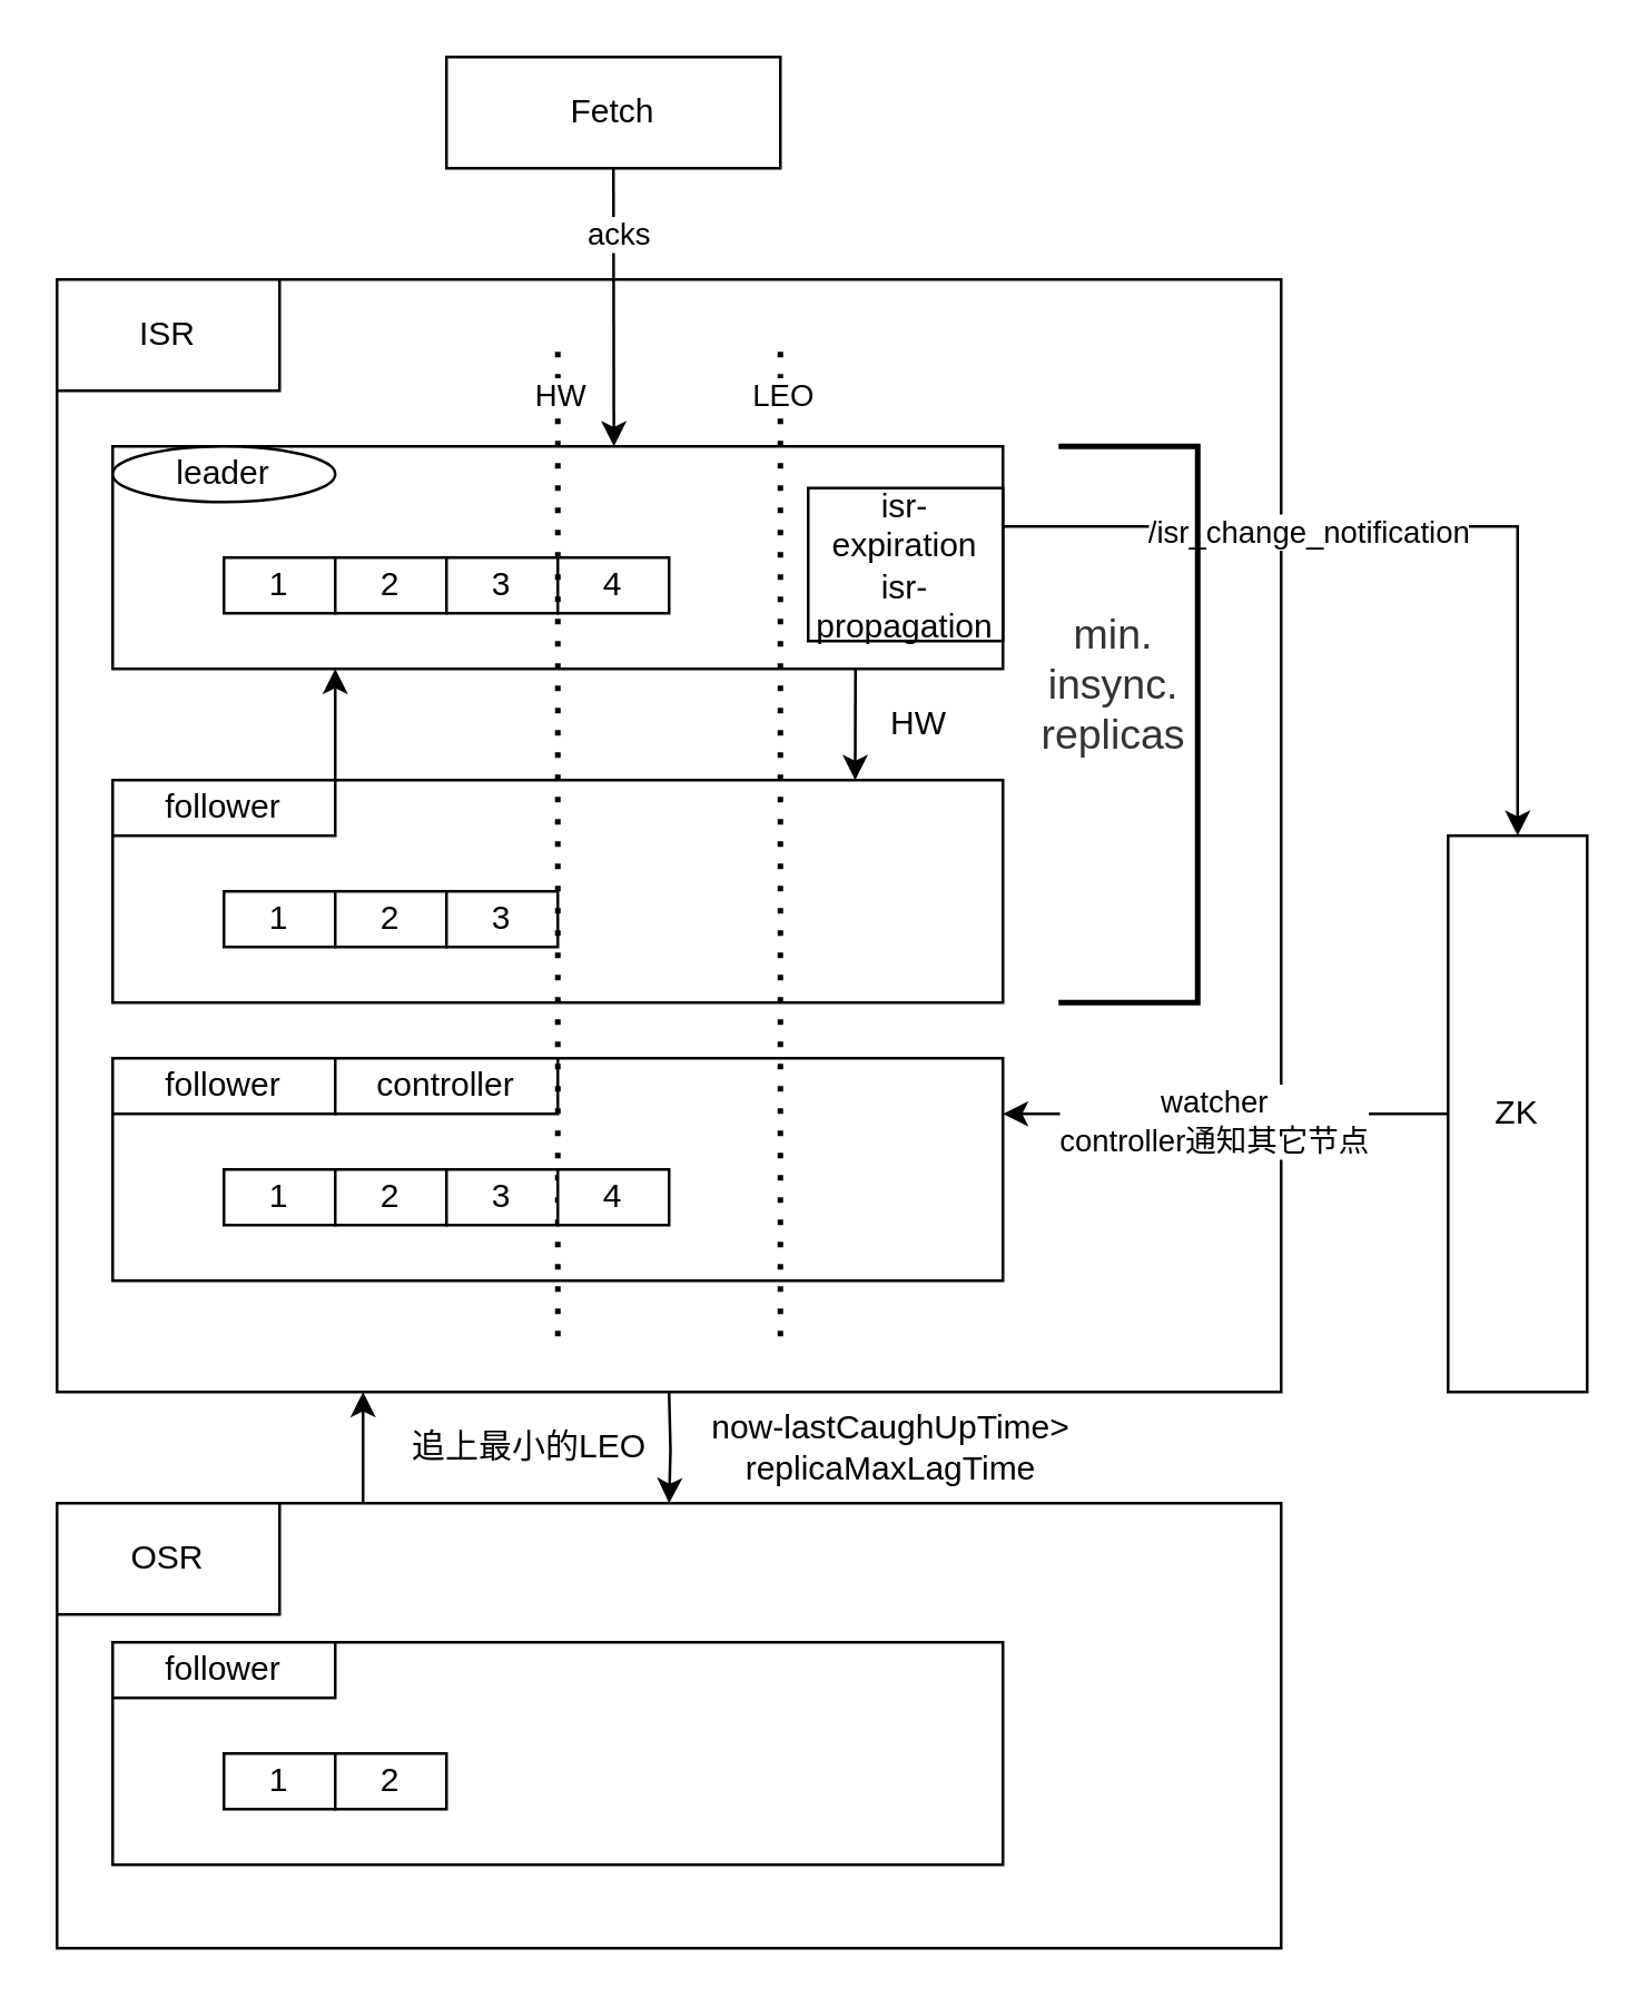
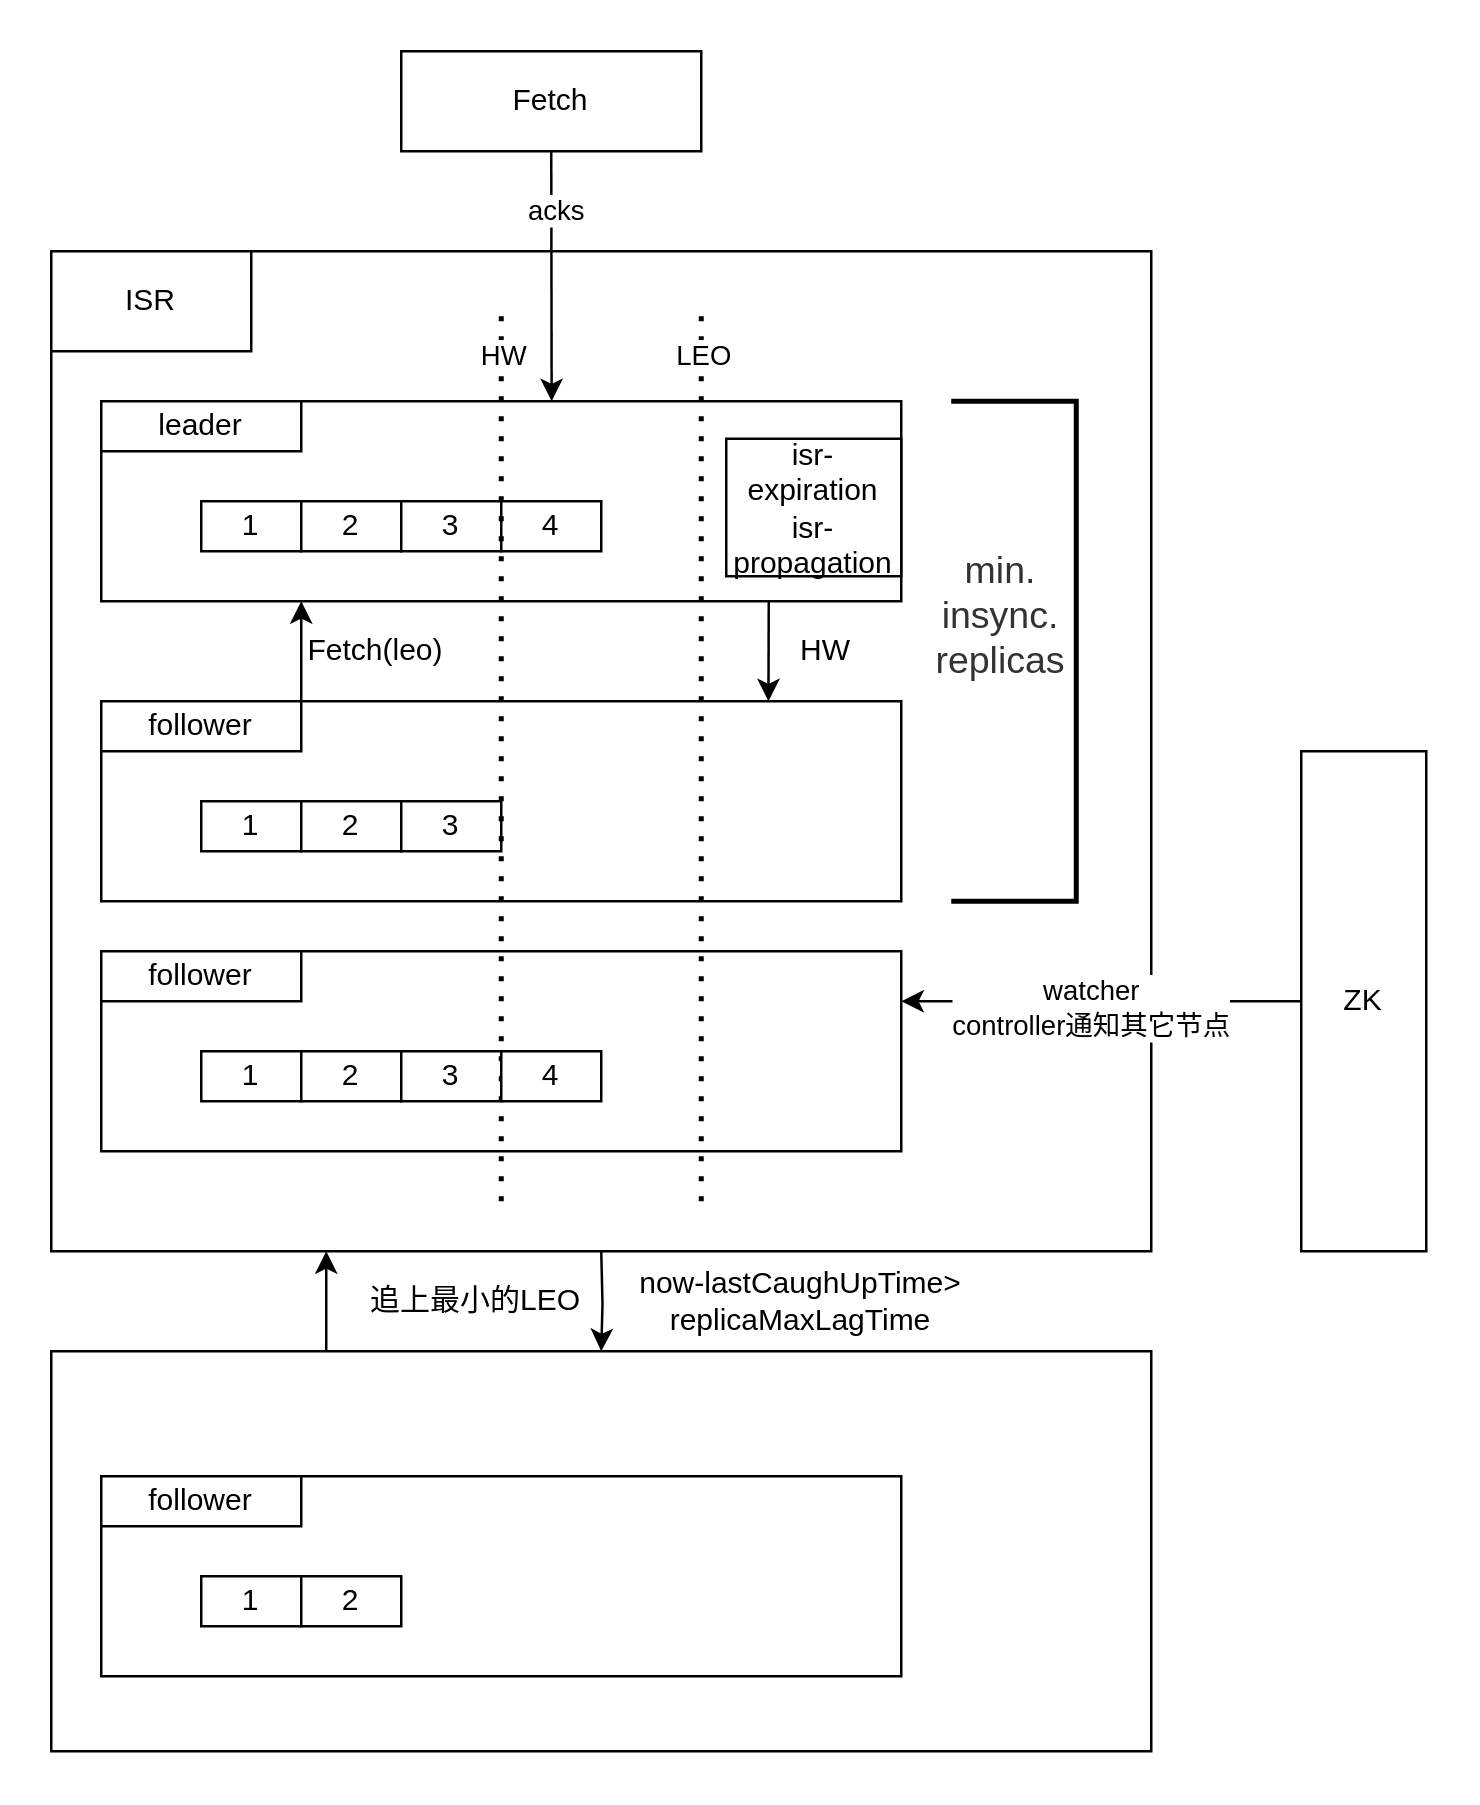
- <mxCell id="15" value="leader" style="ellipse;whiteSpace=wrap;html=1;" vertex="1" parent="1"><mxGeometry x="40" y="160" width="80" height="20" as="geometry" /></mxCell>
+ <mxCell id="15" value="leader" style="rounded=0;whiteSpace=wrap;html=1;" vertex="1" parent="1"><mxGeometry x="40" y="160" width="80" height="20" as="geometry" /></mxCell>
- <mxCell id="6" value="" style="edgeStyle=orthogonalEdgeStyle;rounded=0;orthogonalLoop=1;jettySize=auto;html=1;exitX=1;exitY=0.25;exitDx=0;exitDy=0;" edge="1" parent="1" source="49" target="13"><mxGeometry relative="1" as="geometry" /></mxCell>
- <mxCell id="7" value="/isr_change_notification" style="edgeLabel;html=1;align=center;verticalAlign=middle;resizable=0;points=[];" vertex="1" connectable="0" parent="6"><mxGeometry x="0.116" relative="1" as="geometry"><mxPoint x="-55" y="1.21" as="offset" /></mxGeometry></mxCell>
+ <mxCell id="47" value="Fetch(leo)" style="text;html=1;strokeColor=none;fillColor=none;align=center;verticalAlign=middle;whiteSpace=wrap;rounded=0;" vertex="1" parent="1"><mxGeometry x="130" y="250" width="40" height="20" as="geometry" /></mxCell>
- <mxCell id="30" value="controller" style="rounded=0;whiteSpace=wrap;html=1;" vertex="1" parent="1"><mxGeometry x="120" y="380" width="80" height="20" as="geometry" /></mxCell>
- <mxCell id="45" value="OSR" style="rounded=0;whiteSpace=wrap;html=1;" vertex="1" parent="1"><mxGeometry x="20" y="540" width="80" height="40" as="geometry" /></mxCell>
